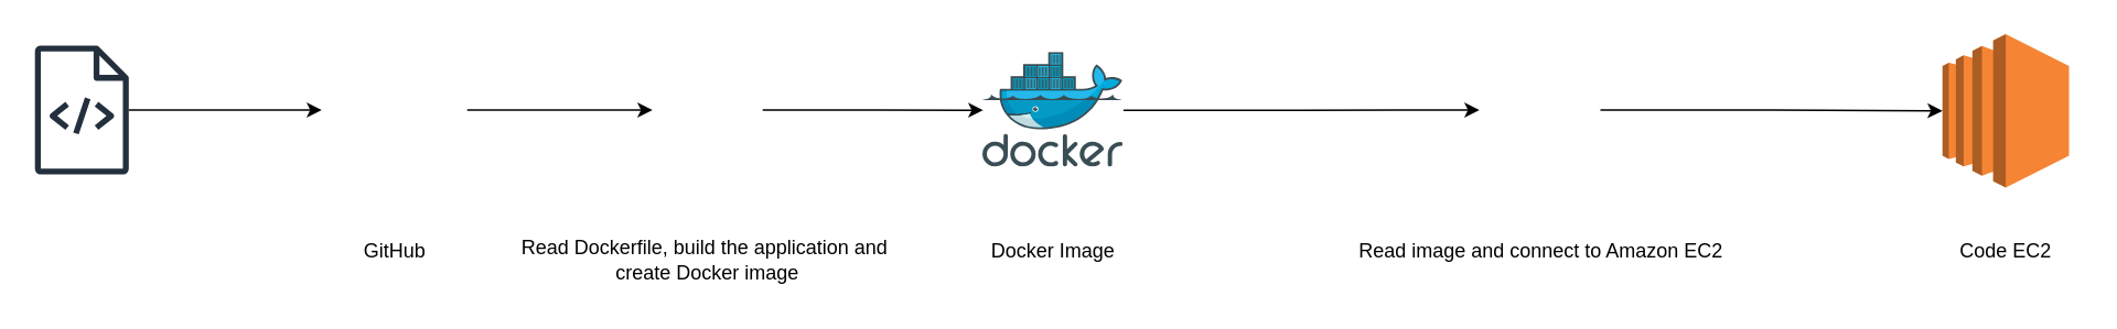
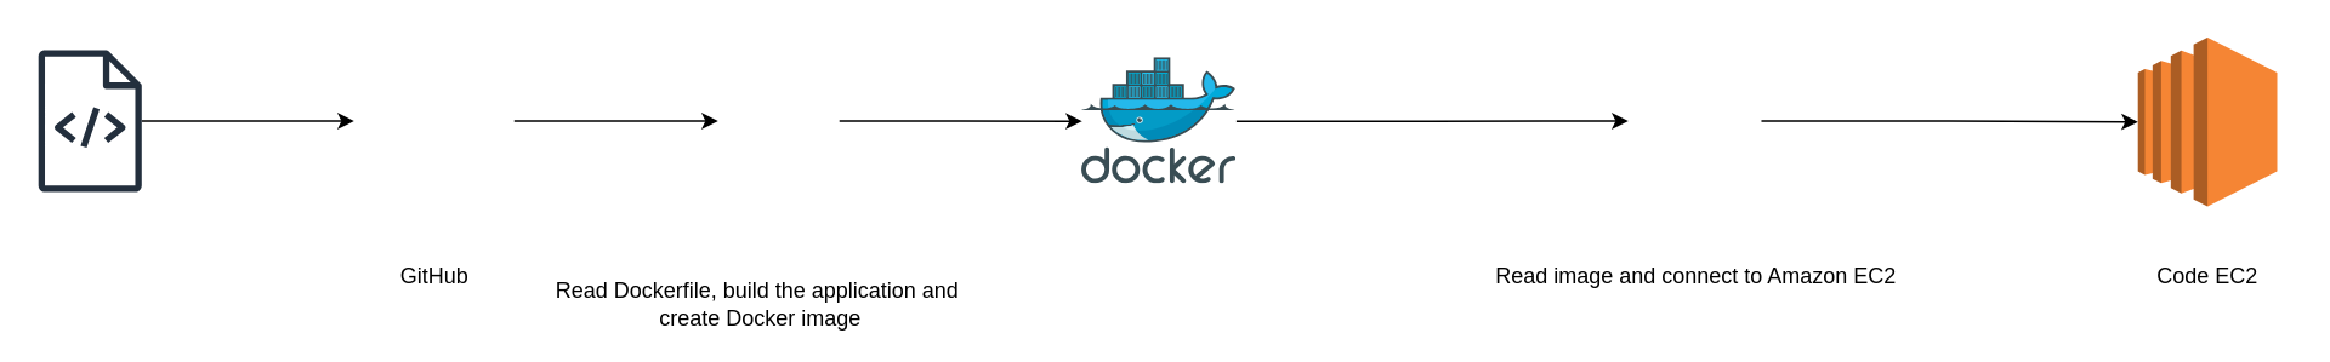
- <mxCell id="10" value="Docker Image" style="text;html=1;align=center;verticalAlign=middle;resizable=0;points=[];autosize=1;strokeColor=none;fillColor=none;" vertex="1" parent="1"><mxGeometry x="586.38" y="137" width="100" height="30" as="geometry" /></mxCell>
- <mxCell id="11" value="Read Dockerfile, build the application and&amp;nbsp;&lt;div&gt;create Docker image&lt;/div&gt;" style="text;html=1;align=center;verticalAlign=middle;resizable=0;points=[];autosize=1;strokeColor=none;fillColor=none;" vertex="1" parent="1"><mxGeometry x="302.32" y="137" width="250" height="40" as="geometry" /></mxCell>
+ <mxCell id="11" value="Read Dockerfile, build the application and&amp;nbsp;&lt;div&gt;create Docker image&lt;/div&gt;" style="text;html=1;align=center;verticalAlign=middle;resizable=0;points=[];autosize=1;strokeColor=none;fillColor=none;" vertex="1" parent="1"><mxGeometry x="292.32" y="147" width="250" height="40" as="geometry" /></mxCell>
